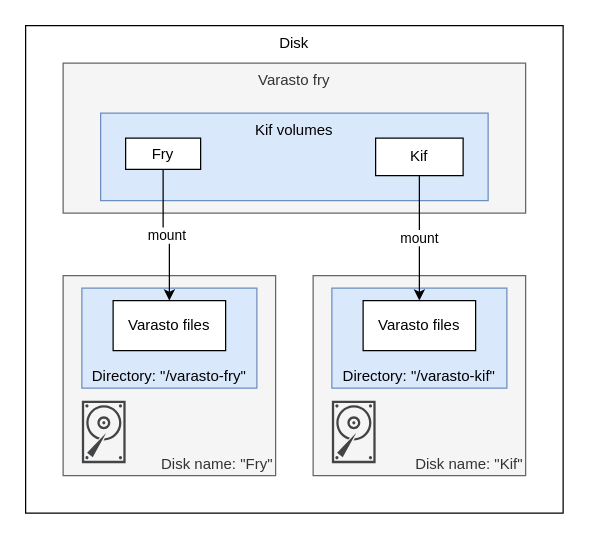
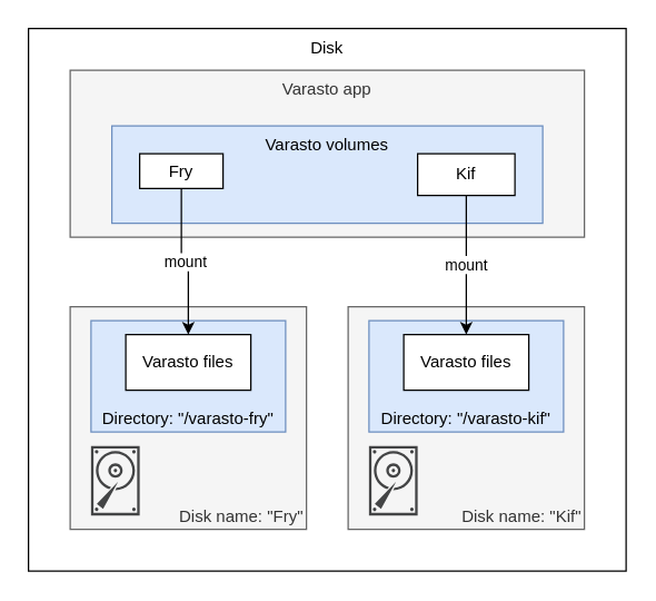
- <mxCell id="5" value="Varasto fry" style="rounded=0;whiteSpace=wrap;html=1;verticalAlign=top;fillColor=#f5f5f5;strokeColor=#666666;fontColor=#333333;" vertex="1" parent="1"><mxGeometry x="50" y="50" width="370" height="120" as="geometry" /></mxCell>
+ <mxCell id="5" value="Varasto app" style="rounded=0;whiteSpace=wrap;html=1;verticalAlign=top;fillColor=#f5f5f5;strokeColor=#666666;fontColor=#333333;" vertex="1" parent="1"><mxGeometry x="50" y="50" width="370" height="120" as="geometry" /></mxCell>
- <mxCell id="6" value="Kif volumes" style="rounded=0;whiteSpace=wrap;html=1;verticalAlign=top;fillColor=#dae8fc;strokeColor=#6c8ebf;" vertex="1" parent="1"><mxGeometry x="80" y="90" width="310" height="70" as="geometry" /></mxCell>
+ <mxCell id="6" value="Varasto volumes" style="rounded=0;whiteSpace=wrap;html=1;verticalAlign=top;fillColor=#dae8fc;strokeColor=#6c8ebf;" vertex="1" parent="1"><mxGeometry x="80" y="90" width="310" height="70" as="geometry" /></mxCell>
